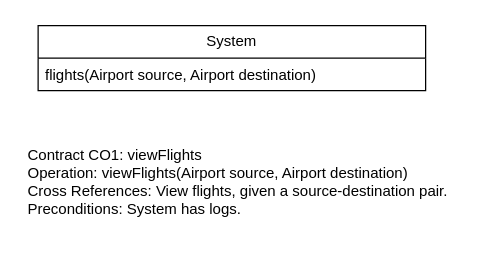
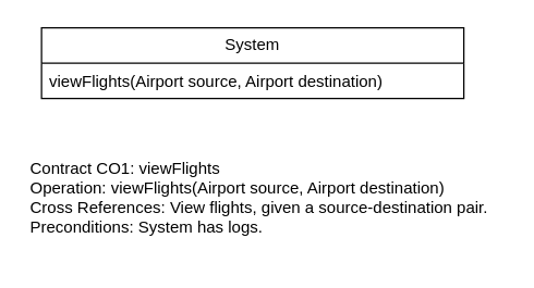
- <mxCell id="3" value="flights(Airport source, Airport destination)" style="text;strokeColor=none;fillColor=none;align=left;verticalAlign=top;spacingLeft=4;spacingRight=4;overflow=hidden;rotatable=0;points=[[0,0.5],[1,0.5]];portConstraint=eastwest;whiteSpace=wrap;html=1;" parent="2" vertex="1"><mxGeometry y="26" width="310" height="26" as="geometry" /></mxCell>
+ <mxCell id="3" value="viewFlights(Airport source, Airport destination)" style="text;strokeColor=none;fillColor=none;align=left;verticalAlign=top;spacingLeft=4;spacingRight=4;overflow=hidden;rotatable=0;points=[[0,0.5],[1,0.5]];portConstraint=eastwest;whiteSpace=wrap;html=1;" parent="2" vertex="1"><mxGeometry y="26" width="310" height="26" as="geometry" /></mxCell>
